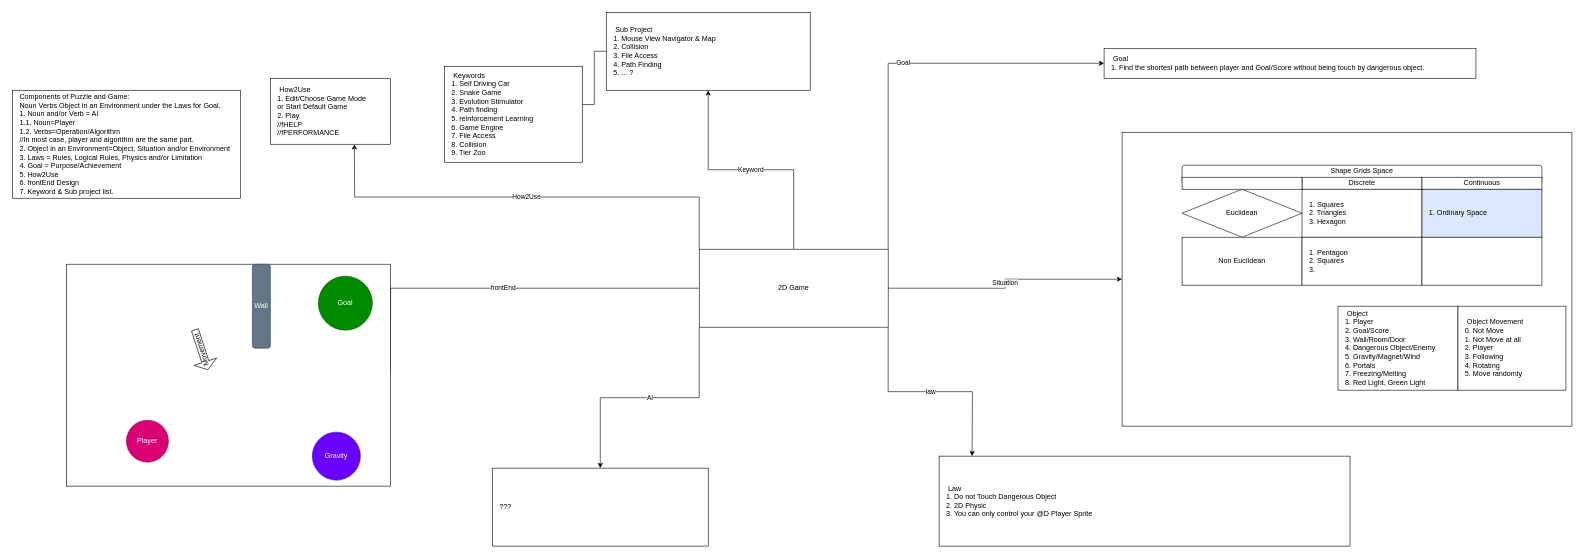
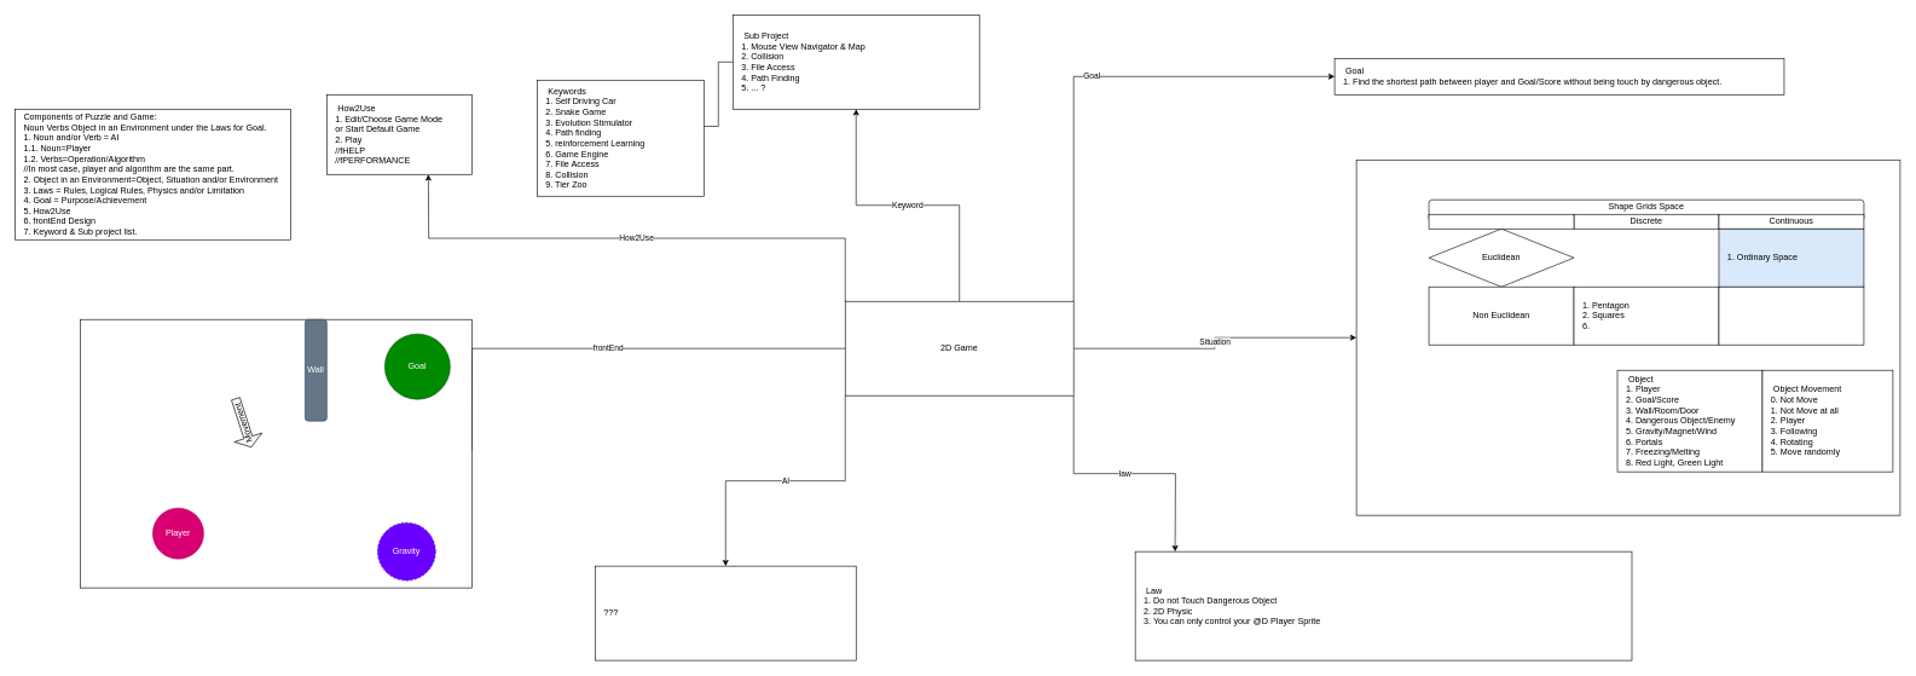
- <mxCell id="29" value="1. Squares&lt;br style=&quot;font-size: 12px;&quot;&gt;2. Triangles&lt;br style=&quot;font-size: 12px;&quot;&gt;3. Hexagon" style="rounded=0;whiteSpace=wrap;html=1;fontSize=12;fillColor=#FFFFFF;align=left;spacingLeft=10;" parent="23" vertex="1"><mxGeometry x="200" y="40" width="200" height="80" as="geometry" /></mxCell>
- <mxCell id="30" value="1. Pentagon&lt;br style=&quot;font-size: 12px;&quot;&gt;2. Squares&lt;br style=&quot;font-size: 12px;&quot;&gt;3.&amp;nbsp;" style="rounded=0;whiteSpace=wrap;html=1;fontSize=12;fillColor=#FFFFFF;align=left;spacingLeft=10;" parent="23" vertex="1"><mxGeometry x="200" y="120" width="200" height="80" as="geometry" /></mxCell>
+ <mxCell id="30" value="1. Pentagon&lt;br style=&quot;font-size: 12px;&quot;&gt;2. Squares&lt;br style=&quot;font-size: 12px;&quot;&gt;6.&amp;nbsp;" style="rounded=0;whiteSpace=wrap;html=1;fontSize=12;fillColor=#FFFFFF;align=left;spacingLeft=10;" parent="23" vertex="1"><mxGeometry x="200" y="120" width="200" height="80" as="geometry" /></mxCell>
- <mxCell id="19" value="Gravity" style="ellipse;whiteSpace=wrap;html=1;aspect=fixed;fillColor=#6a00ff;fontColor=#ffffff;strokeColor=#3700CC;" parent="14" vertex="1"><mxGeometry x="410" y="280" width="80" height="80" as="geometry" /></mxCell>
+ <mxCell id="19" value="Gravity" style="ellipse;whiteSpace=wrap;html=1;aspect=fixed;fillColor=#6a00ff;fontColor=#ffffff;strokeColor=#3700CC;dashed=1;" parent="14" vertex="1"><mxGeometry x="410" y="280" width="80" height="80" as="geometry" /></mxCell>
